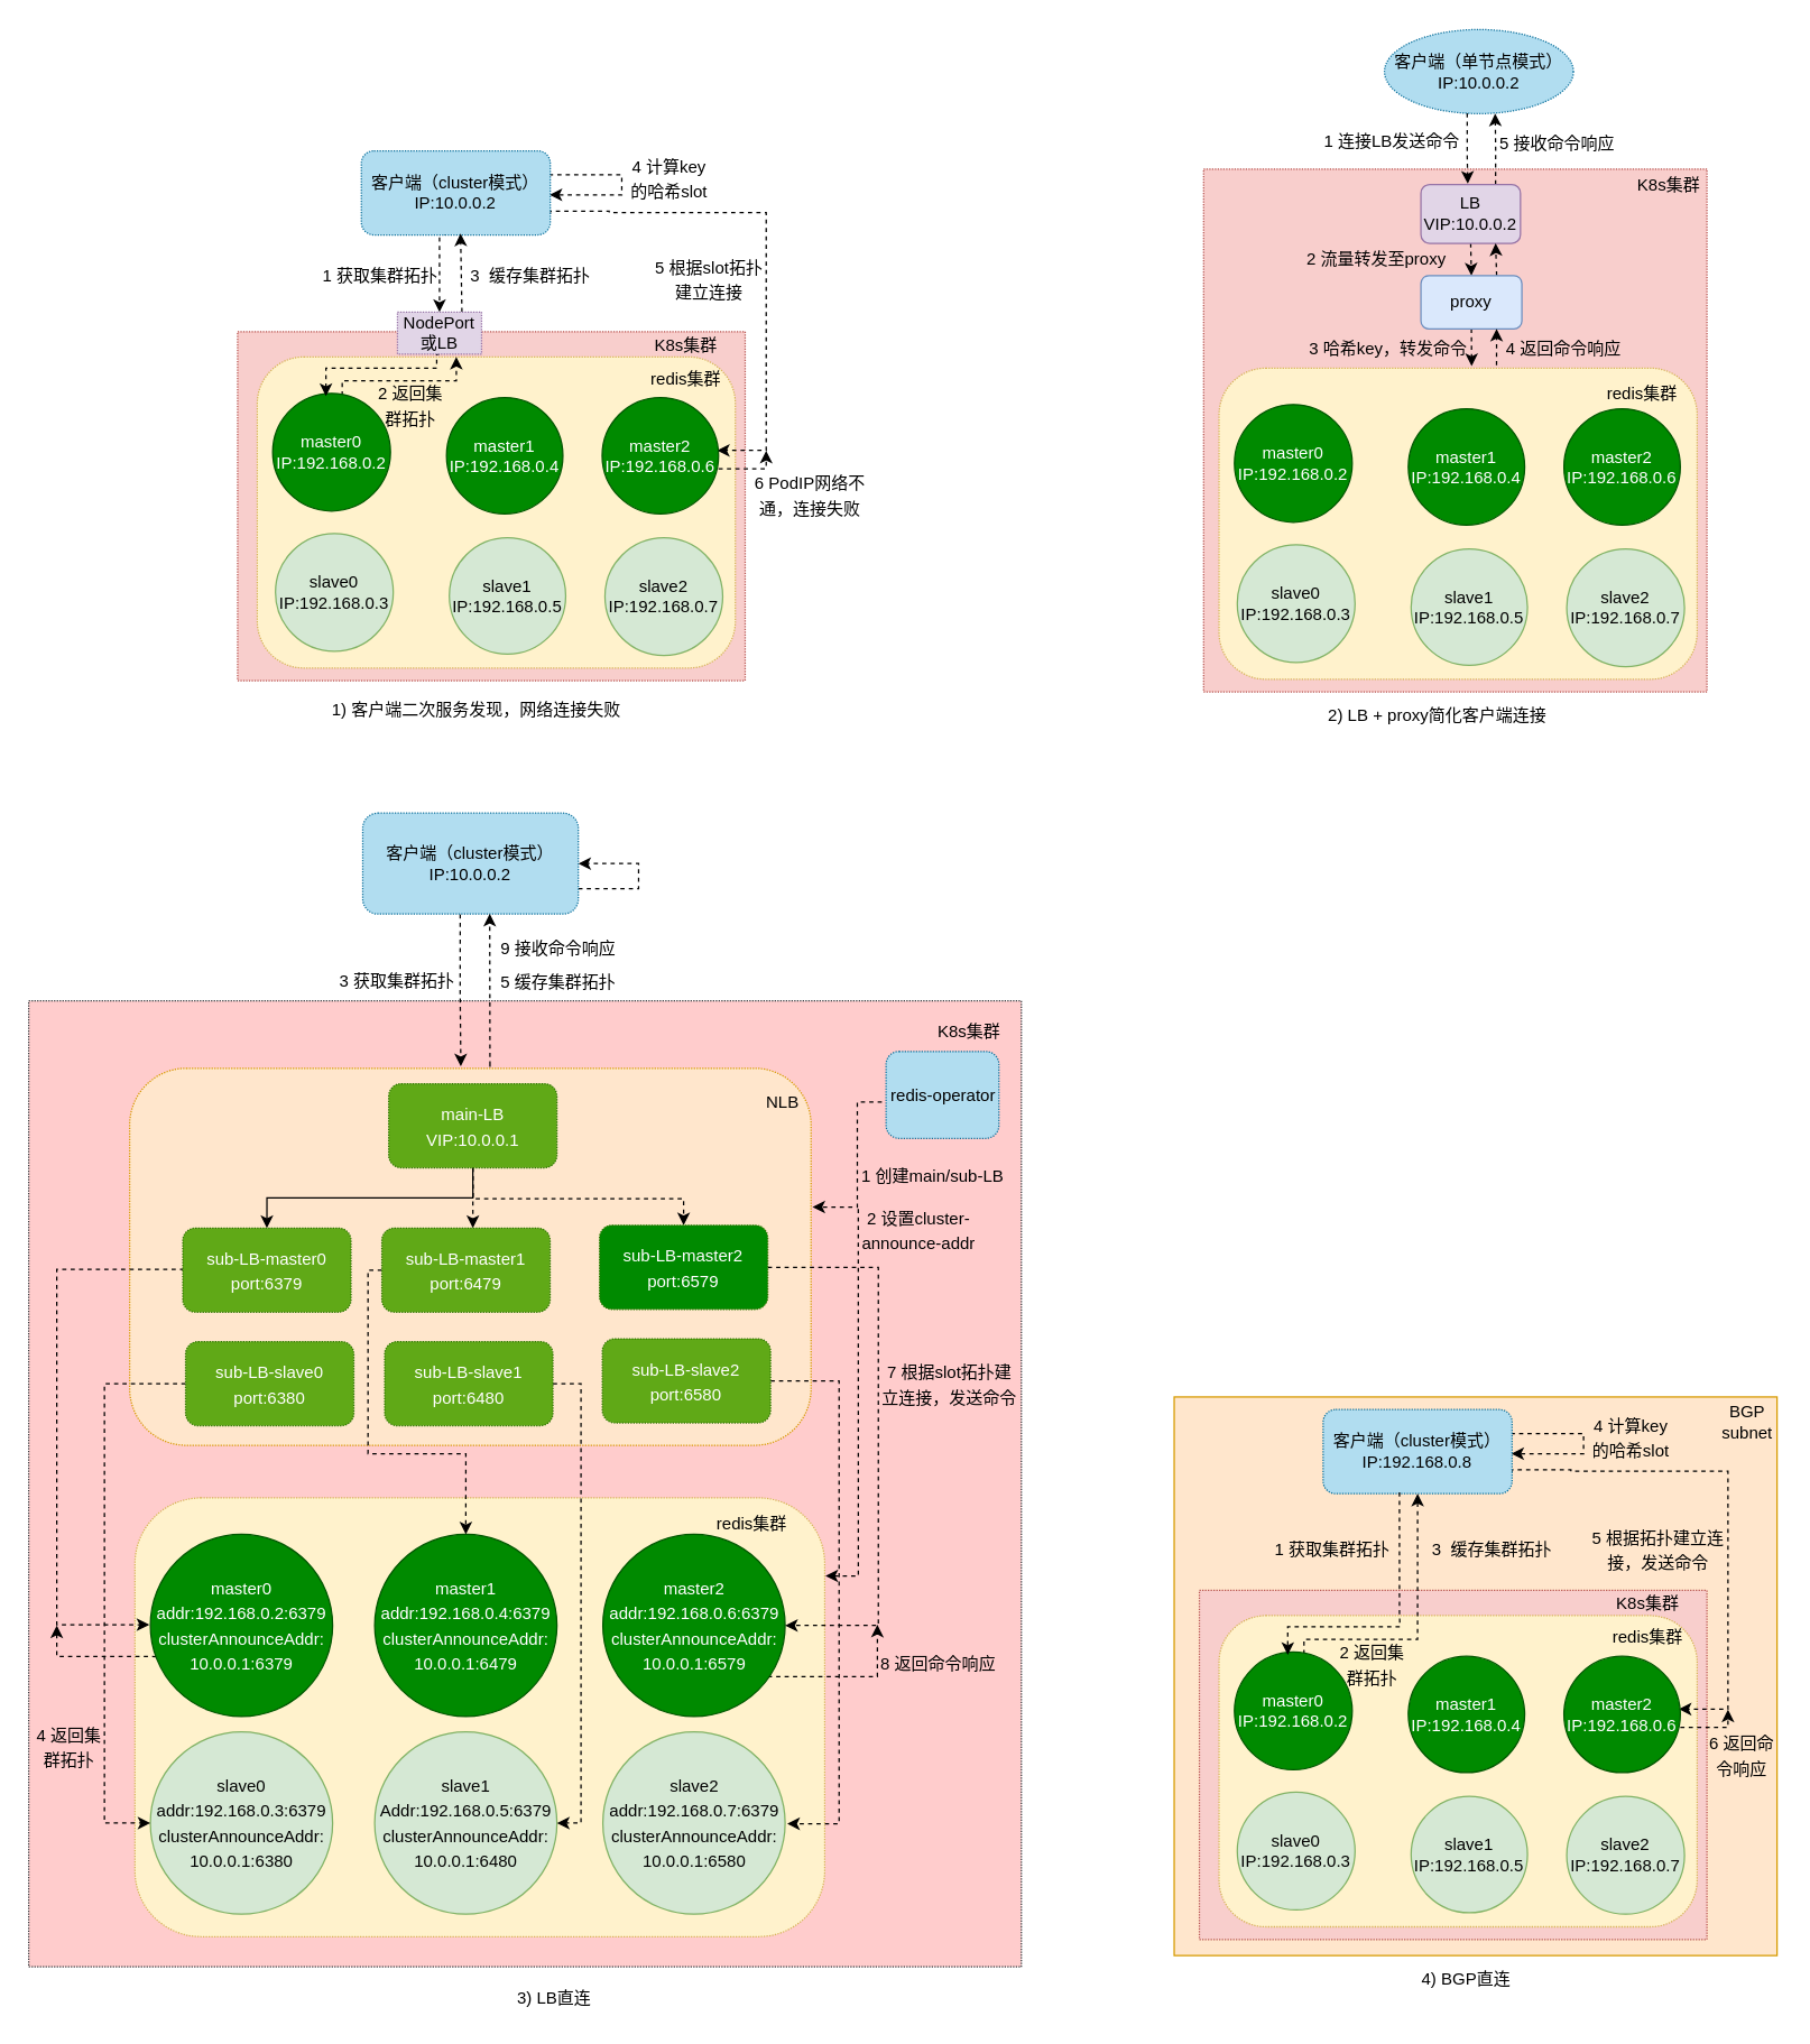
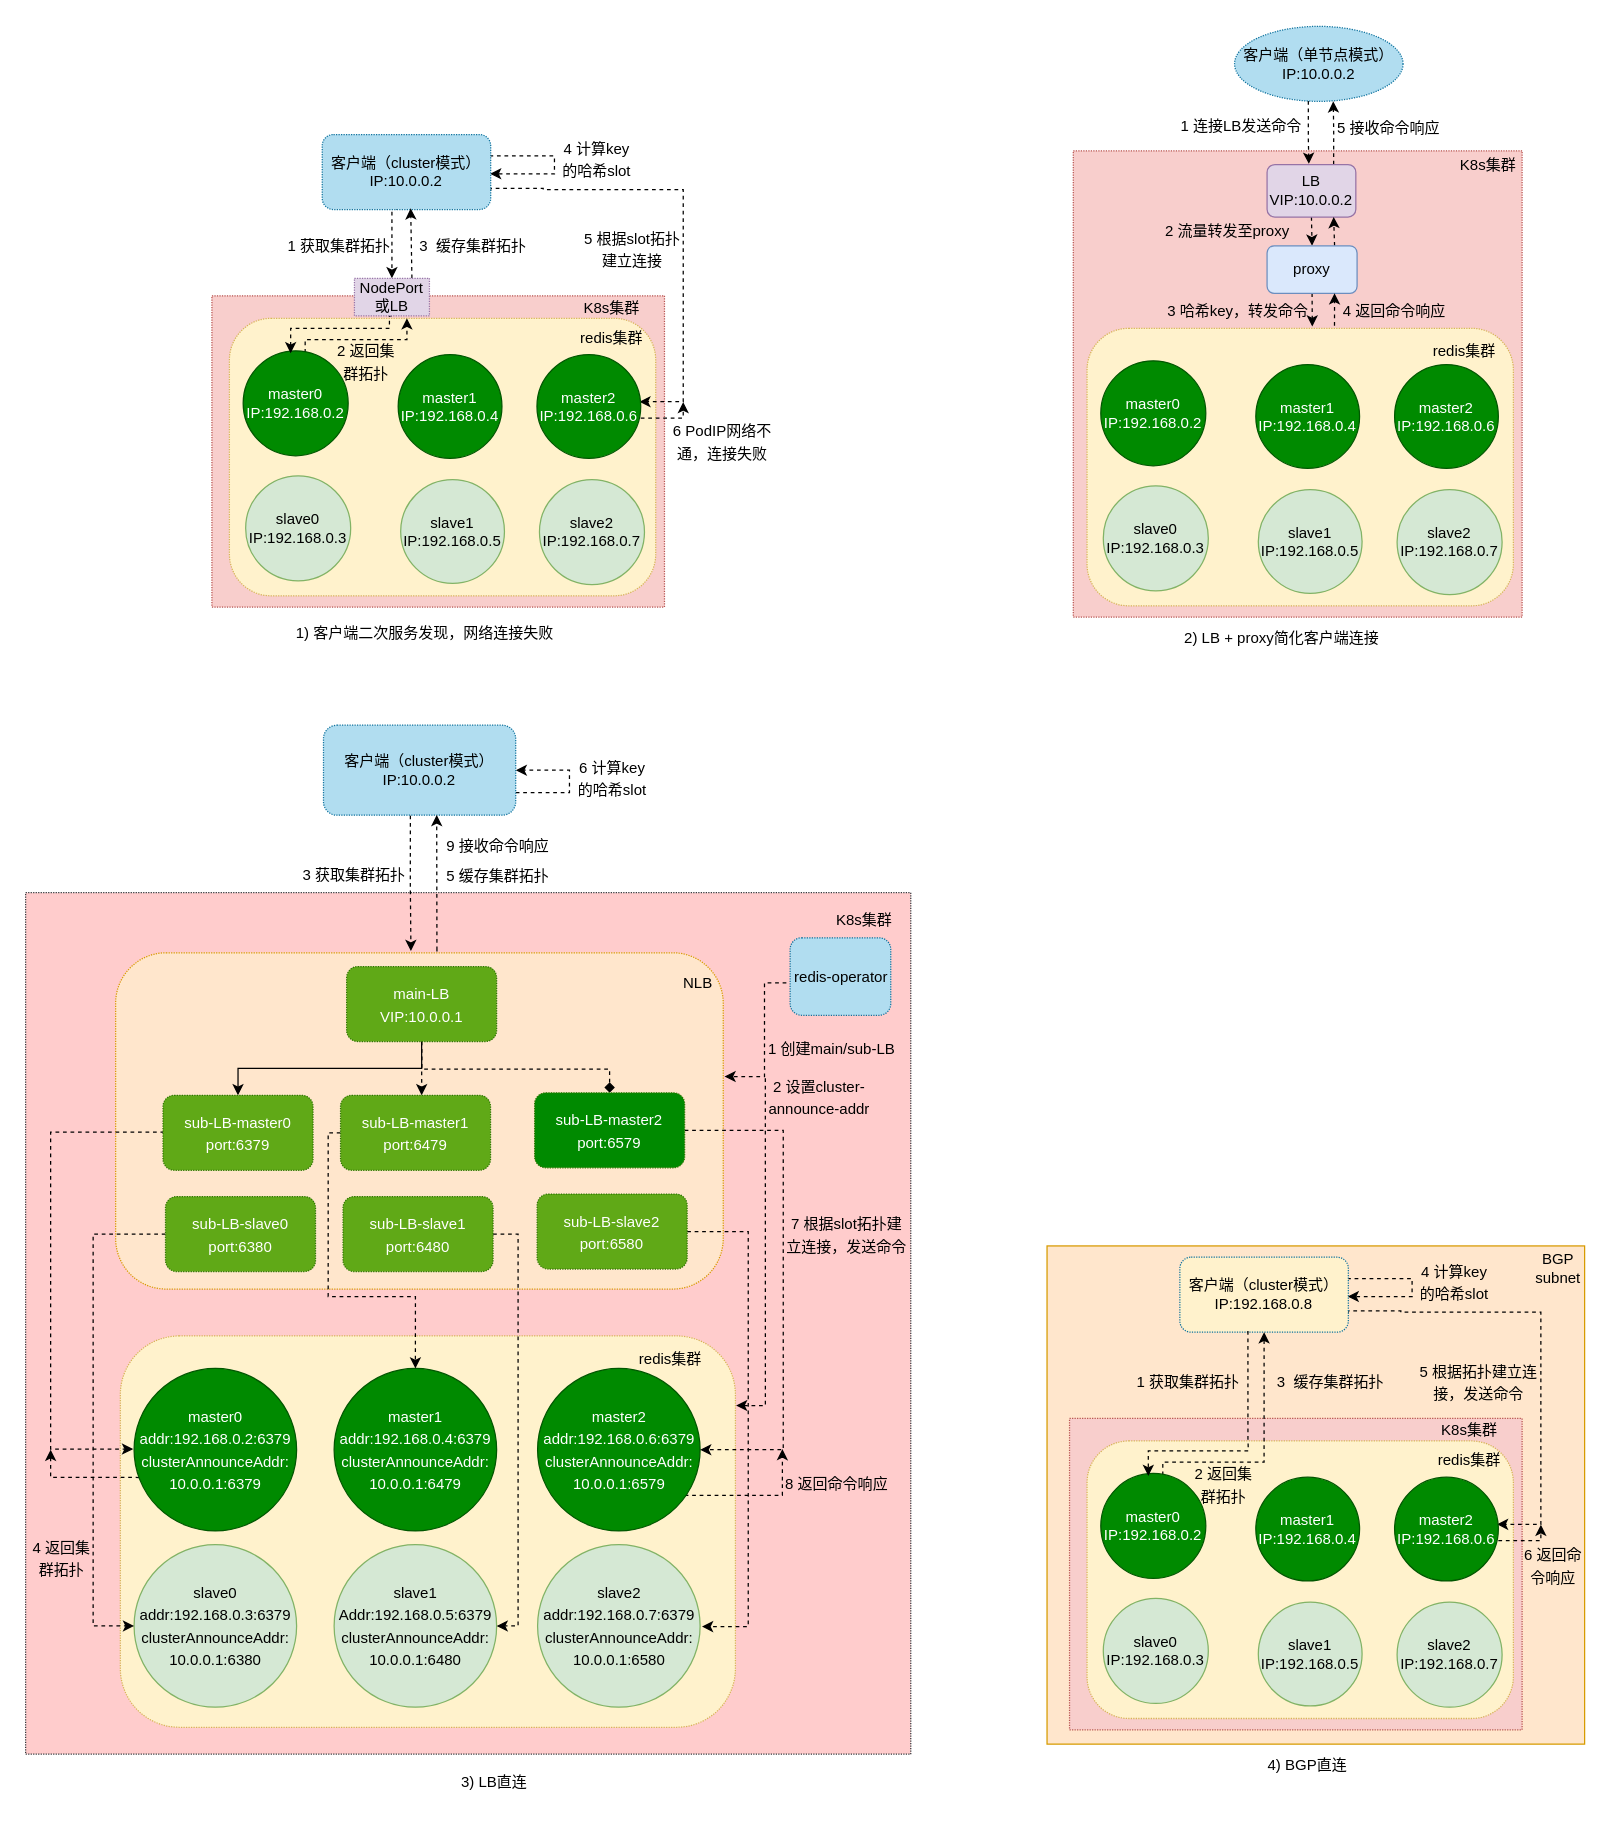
+ <mxCell id="93" value="&lt;p style=&quot;line-height: 150%;&quot;&gt;6 计算key的哈希slot&lt;br&gt;&lt;/p&gt;" style="text;html=1;strokeColor=none;fillColor=none;align=center;verticalAlign=middle;whiteSpace=wrap;rounded=0;" vertex="1" parent="1"><mxGeometry x="457.63" y="605.5" width="63" height="33" as="geometry" /></mxCell>
- <mxCell id="98" style="edgeStyle=orthogonalEdgeStyle;rounded=0;orthogonalLoop=1;jettySize=auto;html=1;exitX=0.5;exitY=1;exitDx=0;exitDy=0;entryX=0.5;entryY=0;entryDx=0;entryDy=0;dashed=1;" edge="1" parent="1" source="99" target="105"><mxGeometry relative="1" as="geometry"><Array as="points"><mxPoint x="337" y="854.5" /><mxPoint x="487" y="854.5" /></Array></mxGeometry></mxCell>
+ <mxCell id="98" style="edgeStyle=orthogonalEdgeStyle;rounded=0;orthogonalLoop=1;jettySize=auto;html=1;exitX=0.5;exitY=1;exitDx=0;exitDy=0;entryX=0.5;entryY=0;entryDx=0;entryDy=0;dashed=1;endArrow=diamond;" edge="1" parent="1" source="99" target="105"><mxGeometry relative="1" as="geometry"><Array as="points"><mxPoint x="337" y="854.5" /><mxPoint x="487" y="854.5" /></Array></mxGeometry></mxCell>
- <mxCell id="47" value="客户端（cluster模式）&lt;br&gt;IP:192.168.0.8" style="rounded=1;whiteSpace=wrap;html=1;fillColor=#b1ddf0;strokeColor=#10739e;dashed=1;dashPattern=1 1;" vertex="1" parent="1"><mxGeometry x="943.25" y="1005" width="134.75" height="60" as="geometry" /></mxCell>
+ <mxCell id="47" value="客户端（cluster模式）&lt;br&gt;IP:192.168.0.8" style="rounded=1;whiteSpace=wrap;html=1;fillColor=#fff2cc;strokeColor=#10739e;dashed=1;dashPattern=1 1;" vertex="1" parent="1"><mxGeometry x="943.25" y="1005" width="134.75" height="60" as="geometry" /></mxCell>
